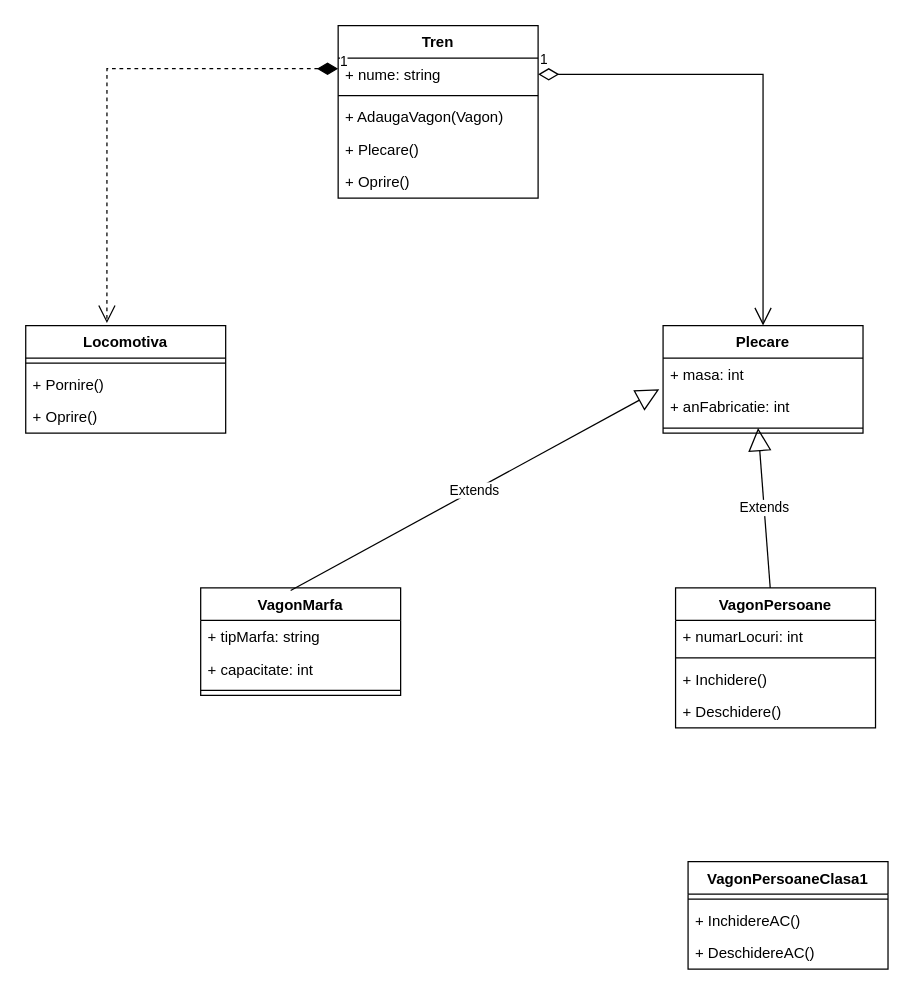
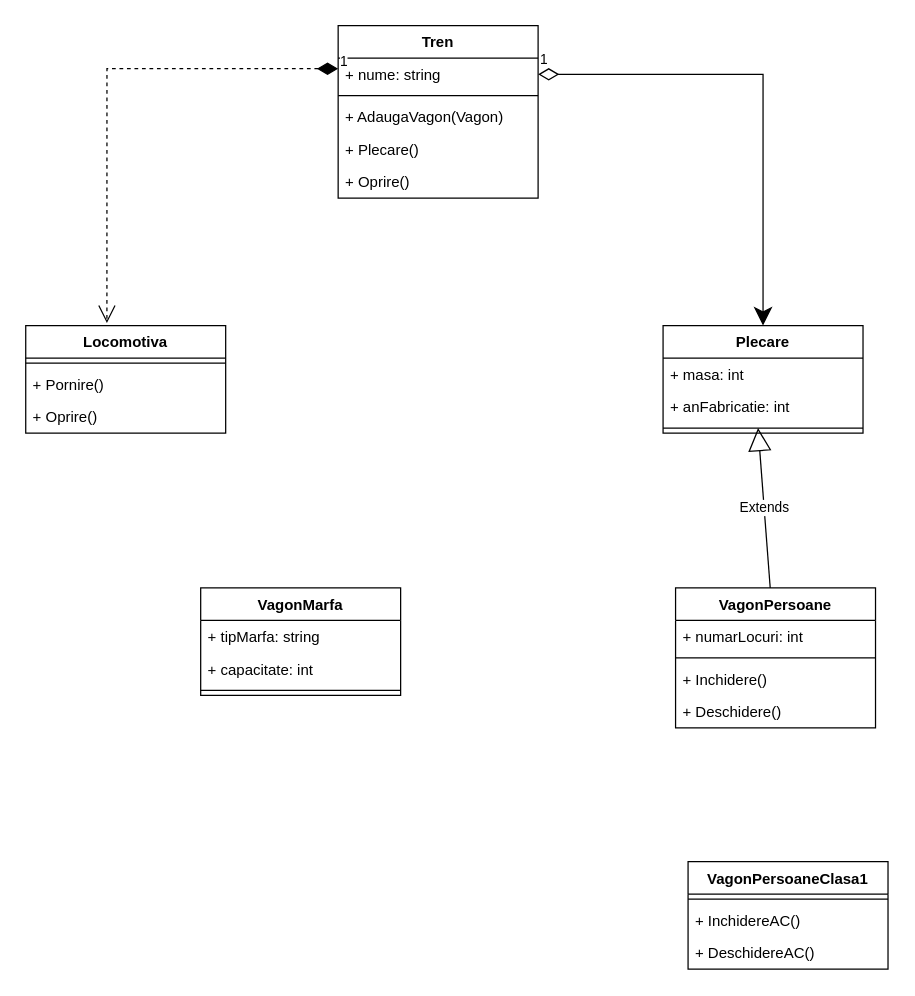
- <mxCell id="21" value="1" style="endArrow=open;html=1;endSize=12;startArrow=diamondThin;startSize=14;startFill=0;edgeStyle=orthogonalEdgeStyle;align=left;verticalAlign=bottom;rounded=0;exitX=1;exitY=0.5;exitDx=0;exitDy=0;entryX=0.5;entryY=0;entryDx=0;entryDy=0;" edge="1" parent="1" source="3" target="13"><mxGeometry x="-1" y="3" relative="1" as="geometry"><mxPoint x="300" y="600" as="sourcePoint" /><mxPoint x="460" y="600" as="targetPoint" /></mxGeometry></mxCell>
+ <mxCell id="21" value="1" style="endArrow=classic;html=1;endSize=12;startArrow=diamondThin;startSize=14;startFill=0;edgeStyle=orthogonalEdgeStyle;align=left;verticalAlign=bottom;rounded=0;exitX=1;exitY=0.5;exitDx=0;exitDy=0;entryX=0.5;entryY=0;entryDx=0;entryDy=0;" edge="1" parent="1" source="3" target="13"><mxGeometry x="-1" y="3" relative="1" as="geometry"><mxPoint x="300" y="600" as="sourcePoint" /><mxPoint x="460" y="600" as="targetPoint" /></mxGeometry></mxCell>
- <mxCell id="22" value="Extends" style="endArrow=block;endSize=16;endFill=0;html=1;rounded=0;entryX=-0.019;entryY=-0.038;entryDx=0;entryDy=0;entryPerimeter=0;exitX=0.45;exitY=0.023;exitDx=0;exitDy=0;exitPerimeter=0;" edge="1" parent="1" source="17" target="15"><mxGeometry width="160" relative="1" as="geometry"><mxPoint x="300" y="600" as="sourcePoint" /><mxPoint x="460" y="600" as="targetPoint" /></mxGeometry></mxCell>
